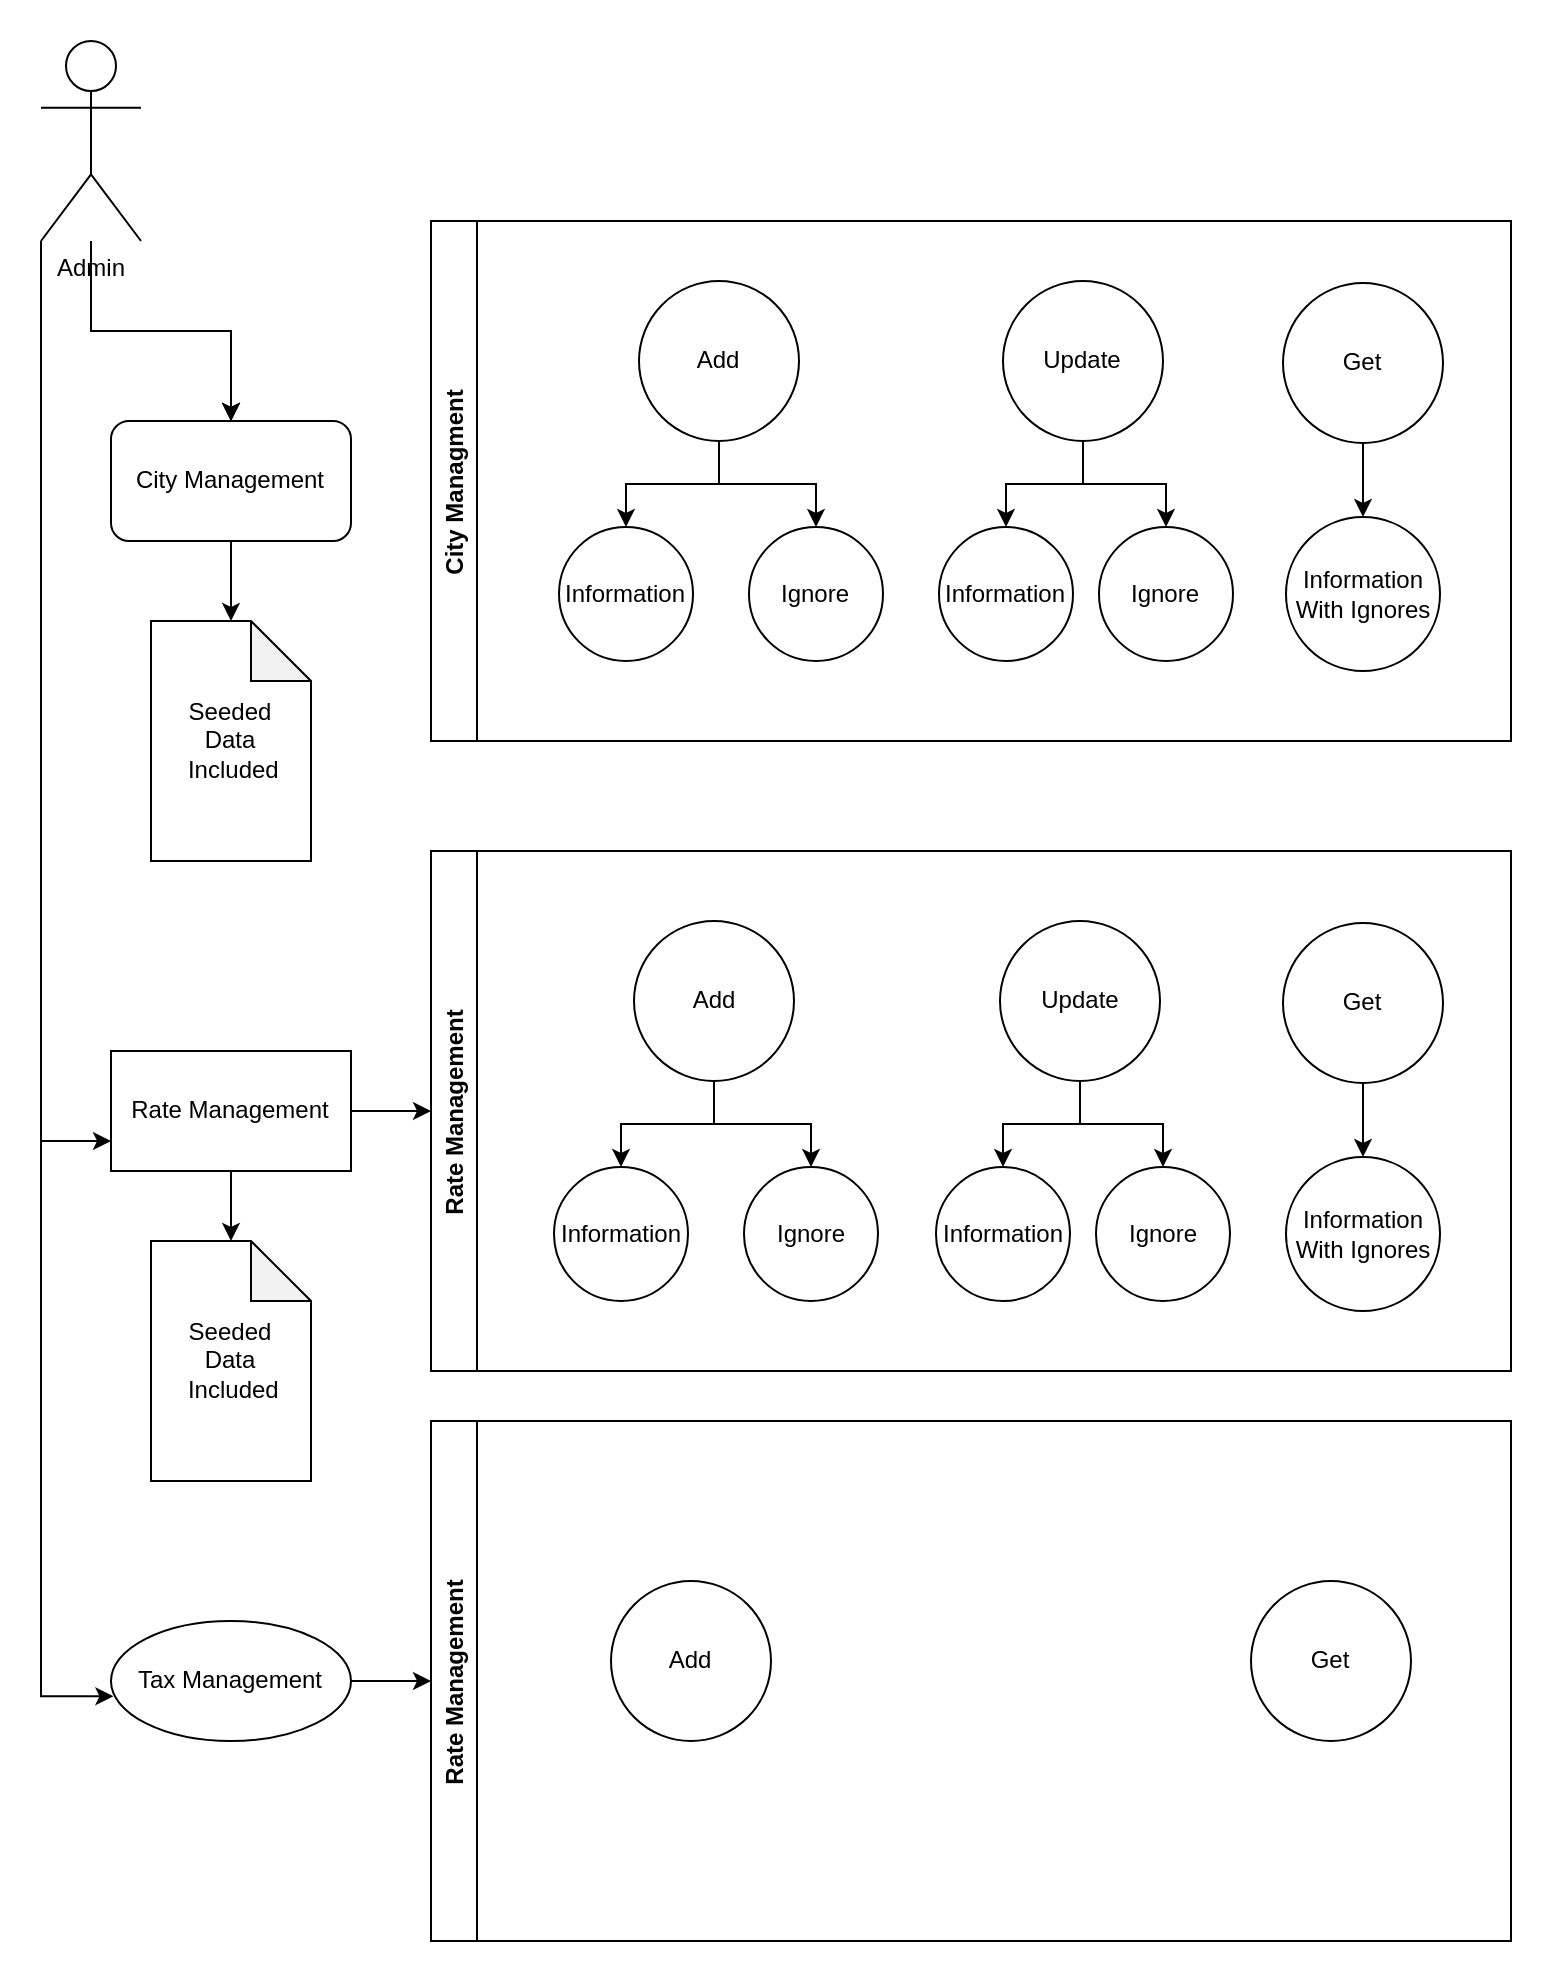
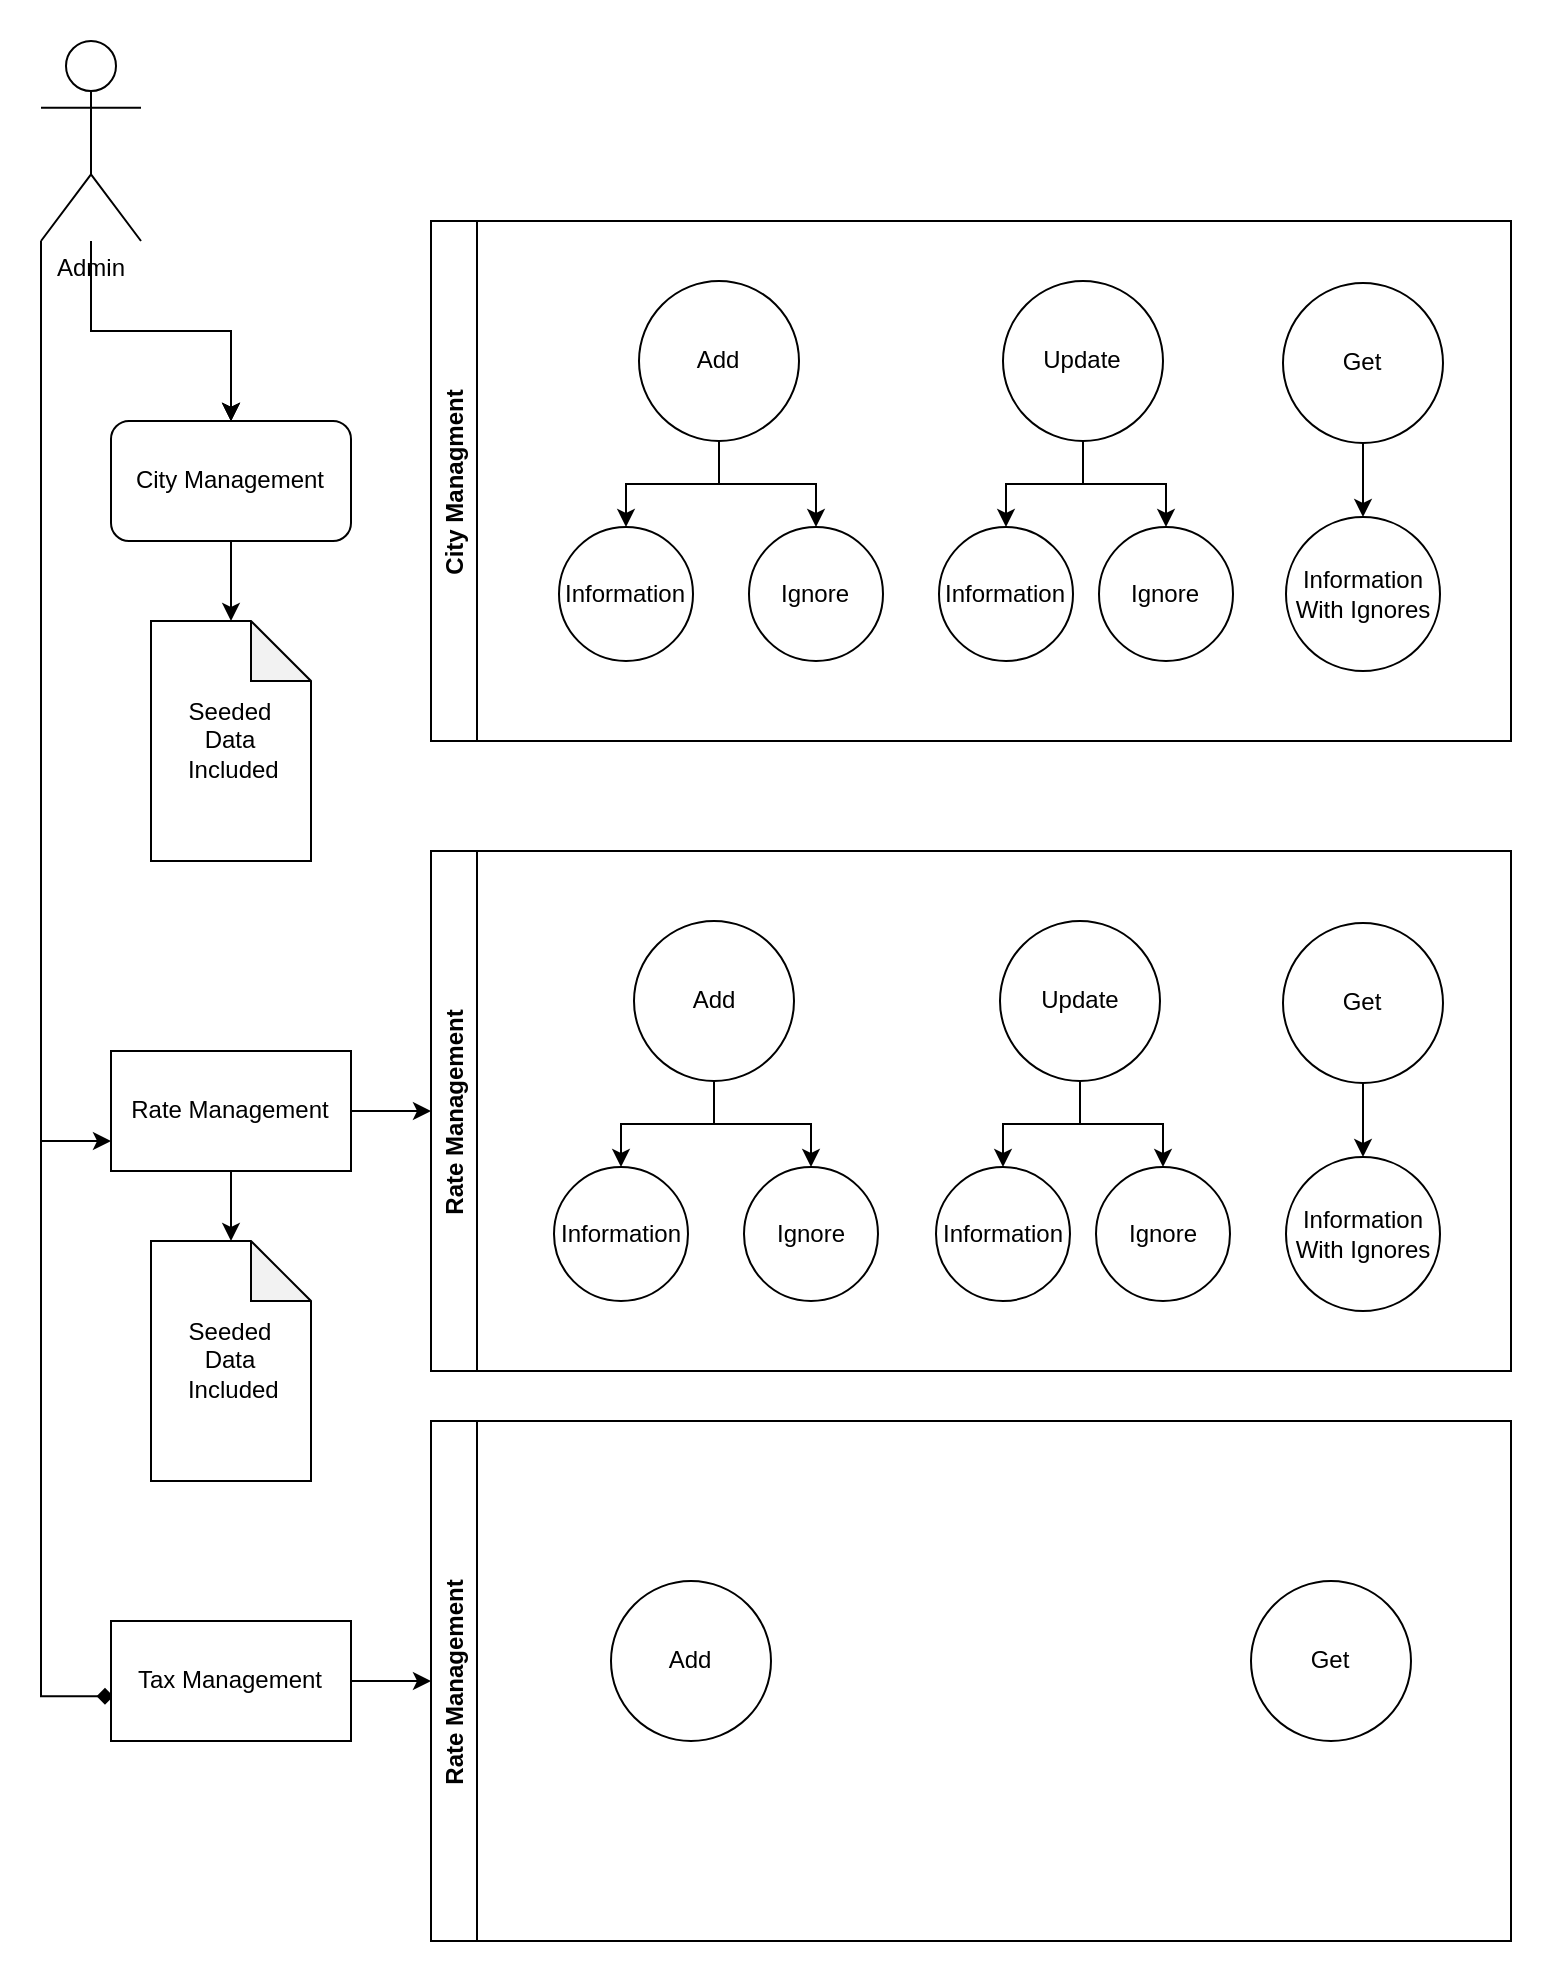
- <mxCell id="14" value="Tax Management" style="ellipse;whiteSpace=wrap;html=1;" parent="1" vertex="1"><mxGeometry x="55" y="810" width="120" height="60" as="geometry" /></mxCell>
+ <mxCell id="14" value="Tax Management" style="rounded=0;whiteSpace=wrap;html=1;" parent="1" vertex="1"><mxGeometry x="55" y="810" width="120" height="60" as="geometry" /></mxCell>
- <mxCell id="6" style="edgeStyle=orthogonalEdgeStyle;rounded=0;orthogonalLoop=1;jettySize=auto;html=1;entryX=0.01;entryY=0.627;entryDx=0;entryDy=0;entryPerimeter=0;" parent="1" source="7" target="14" edge="1"><mxGeometry relative="1" as="geometry"><Array as="points"><mxPoint x="20" y="848" /></Array></mxGeometry></mxCell>
+ <mxCell id="6" style="edgeStyle=orthogonalEdgeStyle;rounded=0;orthogonalLoop=1;jettySize=auto;html=1;entryX=0.01;entryY=0.627;entryDx=0;entryDy=0;entryPerimeter=0;endArrow=diamond;" parent="1" source="7" target="14" edge="1"><mxGeometry relative="1" as="geometry"><Array as="points"><mxPoint x="20" y="848" /></Array></mxGeometry></mxCell>
